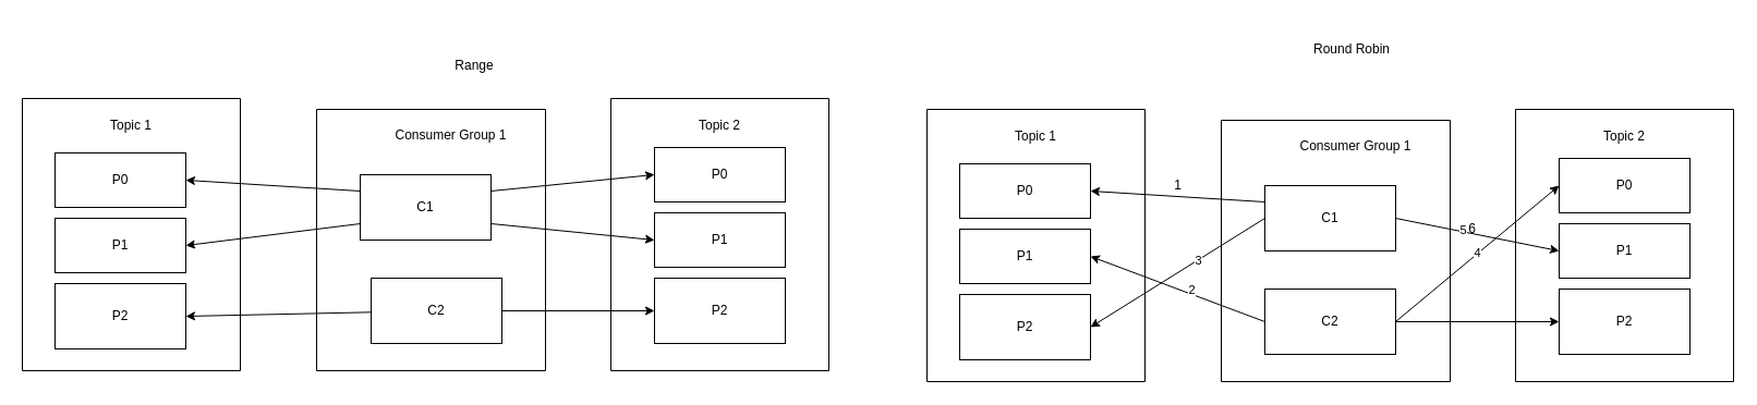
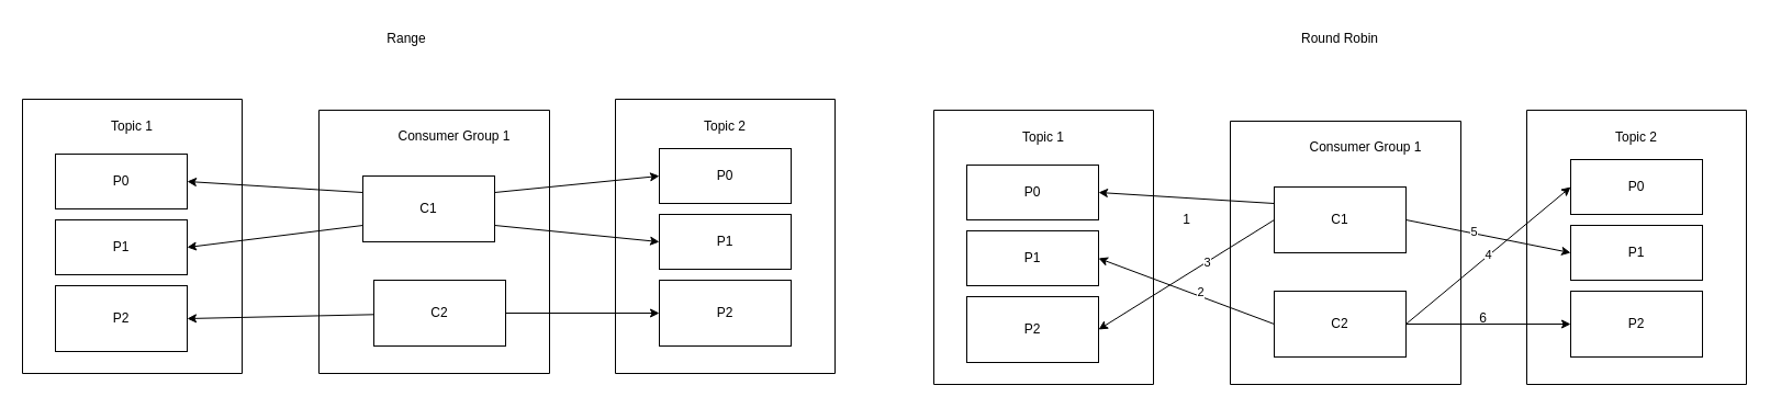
- <mxCell id="46" value="Round Robin" style="text;html=1;strokeColor=none;fillColor=none;align=center;verticalAlign=middle;whiteSpace=wrap;rounded=0;" vertex="1" parent="1"><mxGeometry x="1170" y="30" width="140" height="30" as="geometry" /></mxCell>
+ <mxCell id="46" value="Round Robin" style="text;html=1;strokeColor=none;fillColor=none;align=center;verticalAlign=middle;whiteSpace=wrap;rounded=0;" vertex="1" parent="1"><mxGeometry x="1150" y="20" width="140" height="30" as="geometry" /></mxCell>
- <mxCell id="22" value="Range" style="text;html=1;strokeColor=none;fillColor=none;align=center;verticalAlign=middle;whiteSpace=wrap;rounded=0;" vertex="1" parent="1"><mxGeometry x="405" y="45" width="60" height="30" as="geometry" /></mxCell>
+ <mxCell id="22" value="Range" style="text;html=1;strokeColor=none;fillColor=none;align=center;verticalAlign=middle;whiteSpace=wrap;rounded=0;" vertex="1" parent="1"><mxGeometry x="340" y="20" width="60" height="30" as="geometry" /></mxCell>
- <mxCell id="47" value="1" style="text;html=1;align=center;verticalAlign=middle;resizable=0;points=[];autosize=1;strokeColor=none;fillColor=none;" vertex="1" parent="1"><mxGeometry x="1070" y="160" width="20" height="20" as="geometry" /></mxCell>
+ <mxCell id="47" value="1" style="text;html=1;align=center;verticalAlign=middle;resizable=0;points=[];autosize=1;strokeColor=none;fillColor=none;" vertex="1" parent="1"><mxGeometry x="1070" y="190" width="20" height="20" as="geometry" /></mxCell>
- <mxCell id="48" value="6" style="text;html=1;align=center;verticalAlign=middle;resizable=0;points=[];autosize=1;strokeColor=none;fillColor=none;" vertex="1" parent="1"><mxGeometry x="1340" y="200" width="20" height="20" as="geometry" /></mxCell>
+ <mxCell id="48" value="6" style="text;html=1;align=center;verticalAlign=middle;resizable=0;points=[];autosize=1;strokeColor=none;fillColor=none;" vertex="1" parent="1"><mxGeometry x="1340" y="280" width="20" height="20" as="geometry" /></mxCell>
